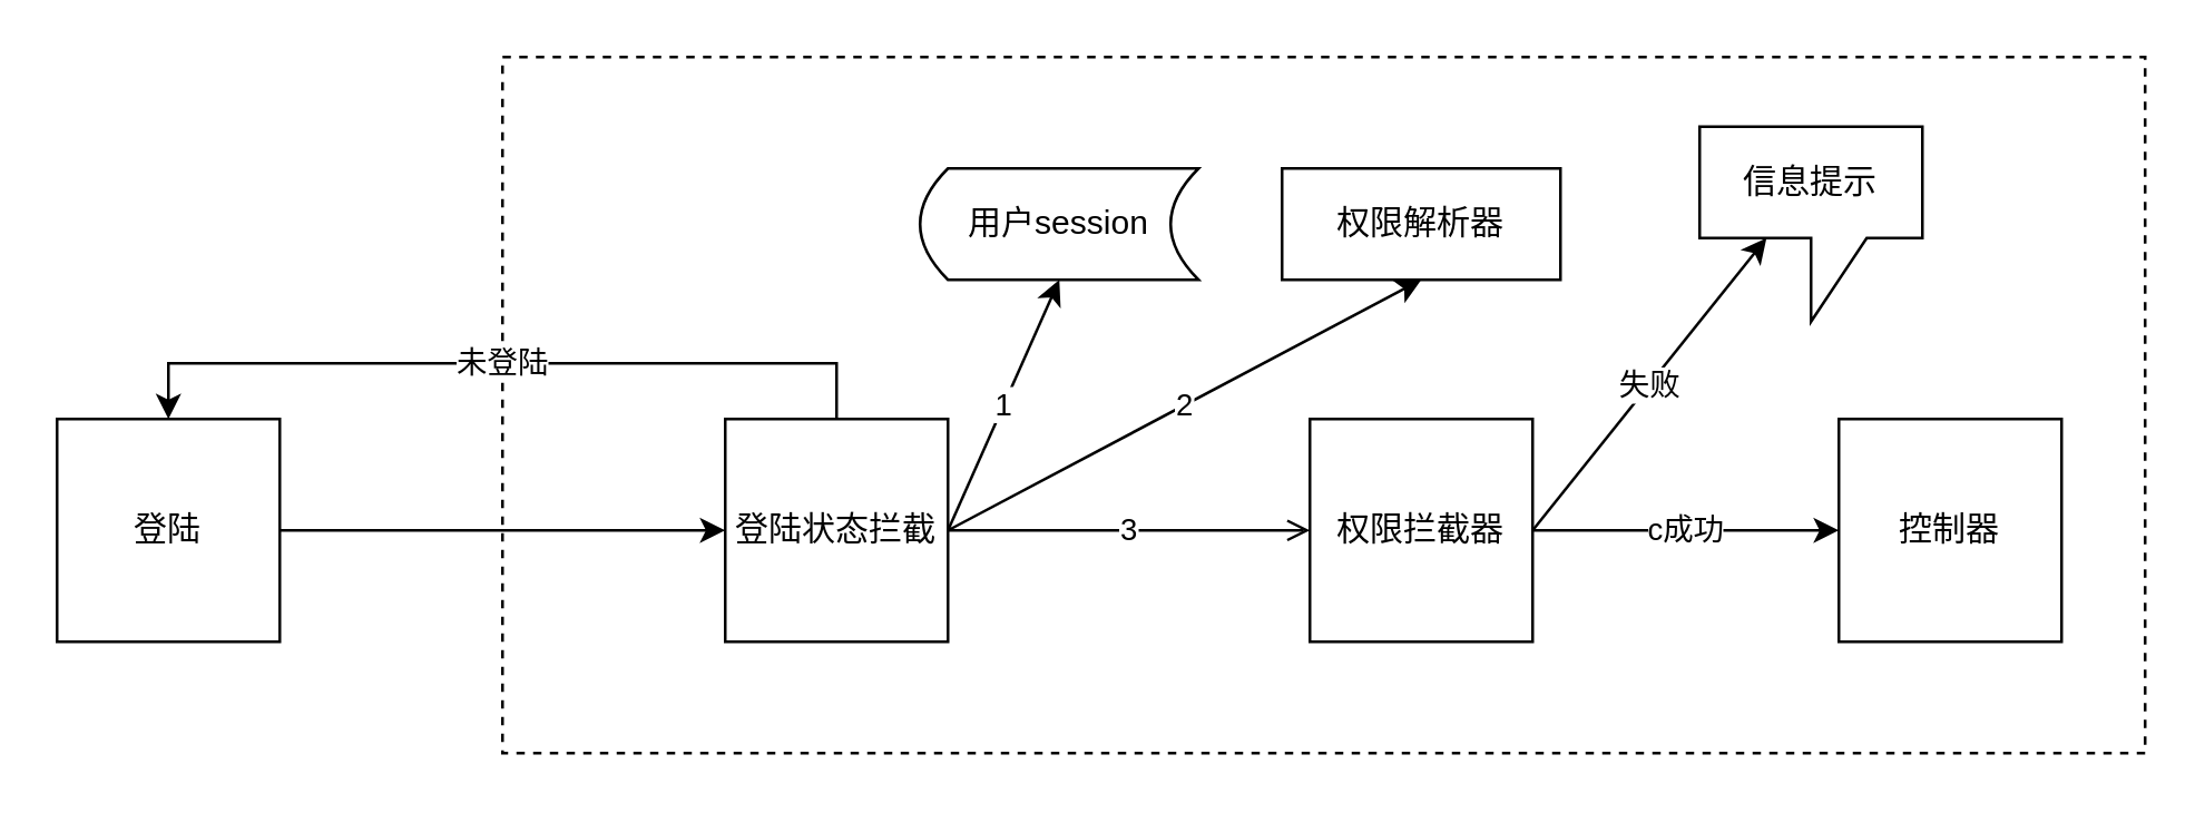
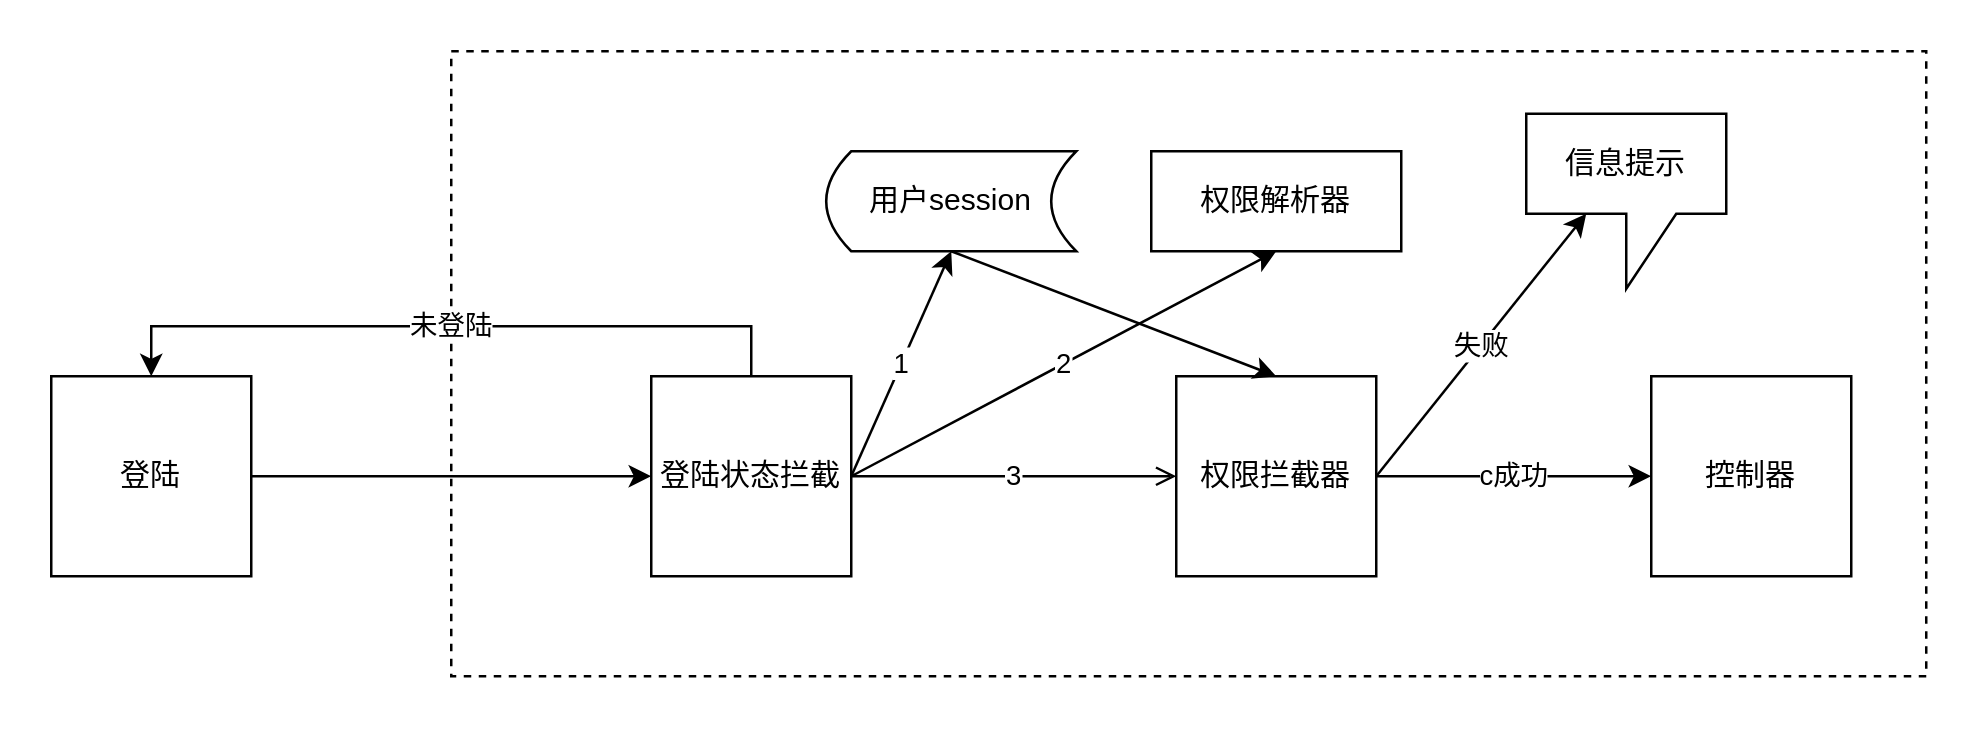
+ <mxCell id="14" style="edgeStyle=none;rounded=0;orthogonalLoop=1;jettySize=auto;html=1;exitX=0.5;exitY=1;exitDx=0;exitDy=0;entryX=0.5;entryY=0;entryDx=0;entryDy=0;" edge="1" parent="1" source="15" target="12"><mxGeometry relative="1" as="geometry" /></mxCell>
